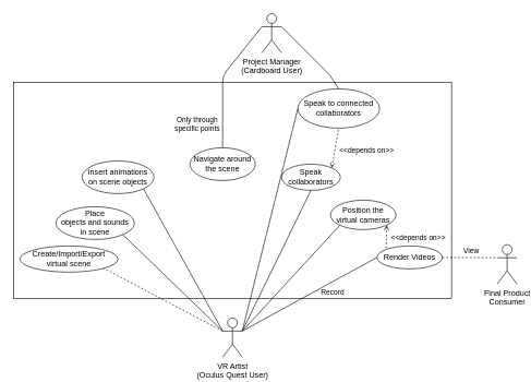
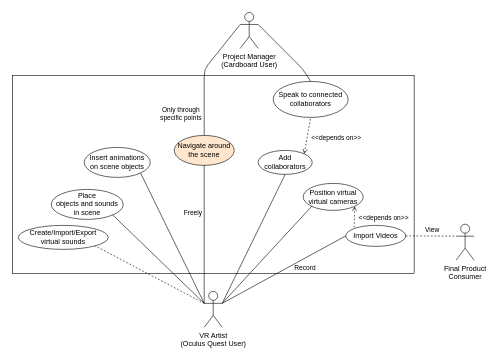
- <mxCell id="21" value="Navigate around the scene" style="ellipse;whiteSpace=wrap;html=1;" vertex="1" parent="1"><mxGeometry x="290" y="225" width="100" height="50" as="geometry" /></mxCell>
+ <mxCell id="21" value="Navigate around the scene" style="ellipse;whiteSpace=wrap;html=1;fillColor=#ffe6cc;" vertex="1" parent="1"><mxGeometry x="290" y="225" width="100" height="50" as="geometry" /></mxCell>
- <mxCell id="12" value="Insert animations on scene objects" style="ellipse;whiteSpace=wrap;html=1;" vertex="1" parent="1"><mxGeometry x="125" y="245" width="110" height="50" as="geometry" /></mxCell>
+ <mxCell id="12" value="Insert animations on scene objects" style="ellipse;whiteSpace=wrap;html=1;" vertex="1" parent="1"><mxGeometry x="140" y="245" width="110" height="50" as="geometry" /></mxCell>
- <mxCell id="26" value="Speak collaborators" style="ellipse;whiteSpace=wrap;html=1;" vertex="1" parent="1"><mxGeometry x="430" y="250" width="90" height="40" as="geometry" /></mxCell>
+ <mxCell id="26" value="Add collaborators" style="ellipse;whiteSpace=wrap;html=1;" vertex="1" parent="1"><mxGeometry x="430" y="250" width="90" height="40" as="geometry" /></mxCell>
- <mxCell id="31" value="" style="endArrow=none;html=1;entryX=0;entryY=0.5;entryDx=0;entryDy=0;exitX=1;exitY=0.333;exitDx=0;exitDy=0;exitPerimeter=0;" edge="1" parent="1" source="5" target="28"><mxGeometry width="50" height="50" relative="1" as="geometry"><mxPoint x="340" y="475" as="sourcePoint" /><mxPoint x="560" y="335" as="targetPoint" /></mxGeometry></mxCell>
- <mxCell id="16" value="Position the virtual cameras" style="ellipse;whiteSpace=wrap;html=1;" vertex="1" parent="1"><mxGeometry x="505" y="305" width="100" height="45" as="geometry" /></mxCell>
+ <mxCell id="16" value="Position virtual virtual cameras" style="ellipse;whiteSpace=wrap;html=1;" vertex="1" parent="1"><mxGeometry x="505" y="305" width="100" height="45" as="geometry" /></mxCell>
+ <mxCell id="24" value="" style="endArrow=none;html=1;entryX=0.5;entryY=1;entryDx=0;entryDy=0;exitX=0;exitY=0.333;exitDx=0;exitDy=0;exitPerimeter=0;" edge="1" parent="1" source="5" target="21"><mxGeometry width="50" height="50" relative="1" as="geometry"><mxPoint x="290" y="315" as="sourcePoint" /><mxPoint x="340" y="265" as="targetPoint" /></mxGeometry></mxCell>
+ <mxCell id="25" value="Freely" style="edgeLabel;html=1;align=center;verticalAlign=middle;resizable=0;points=[];" vertex="1" connectable="0" parent="24"><mxGeometry x="0.249" relative="1" as="geometry"><mxPoint x="-20" y="-6.47" as="offset" /></mxGeometry></mxCell>
- <mxCell id="4" value="Render Videos" style="ellipse;whiteSpace=wrap;html=1;" vertex="1" parent="1"><mxGeometry x="576" y="375" width="100" height="35" as="geometry" /></mxCell>
+ <mxCell id="4" value="Import Videos" style="ellipse;whiteSpace=wrap;html=1;" vertex="1" parent="1"><mxGeometry x="576" y="375" width="100" height="35" as="geometry" /></mxCell>
- <mxCell id="11" value="Create/Import/Export&lt;br&gt;virtual scene" style="ellipse;whiteSpace=wrap;html=1;" vertex="1" parent="1"><mxGeometry x="30" y="375" width="150" height="40" as="geometry" /></mxCell>
+ <mxCell id="11" value="Create/Import/Export&lt;br&gt;virtual sounds" style="ellipse;whiteSpace=wrap;html=1;" vertex="1" parent="1"><mxGeometry x="30" y="375" width="150" height="40" as="geometry" /></mxCell>
